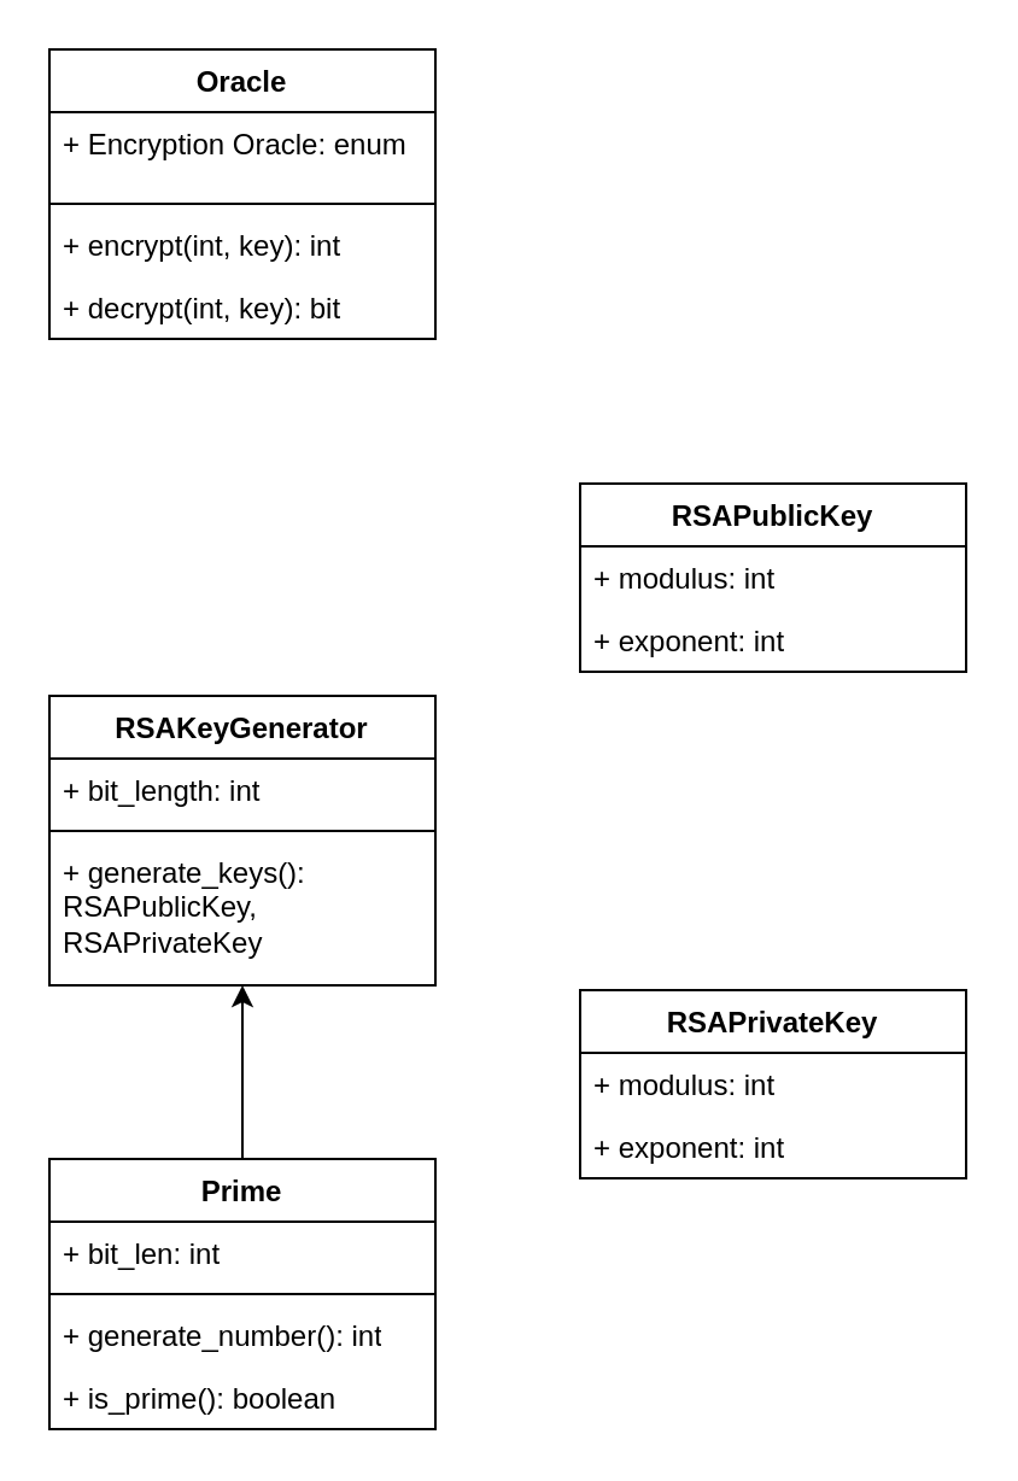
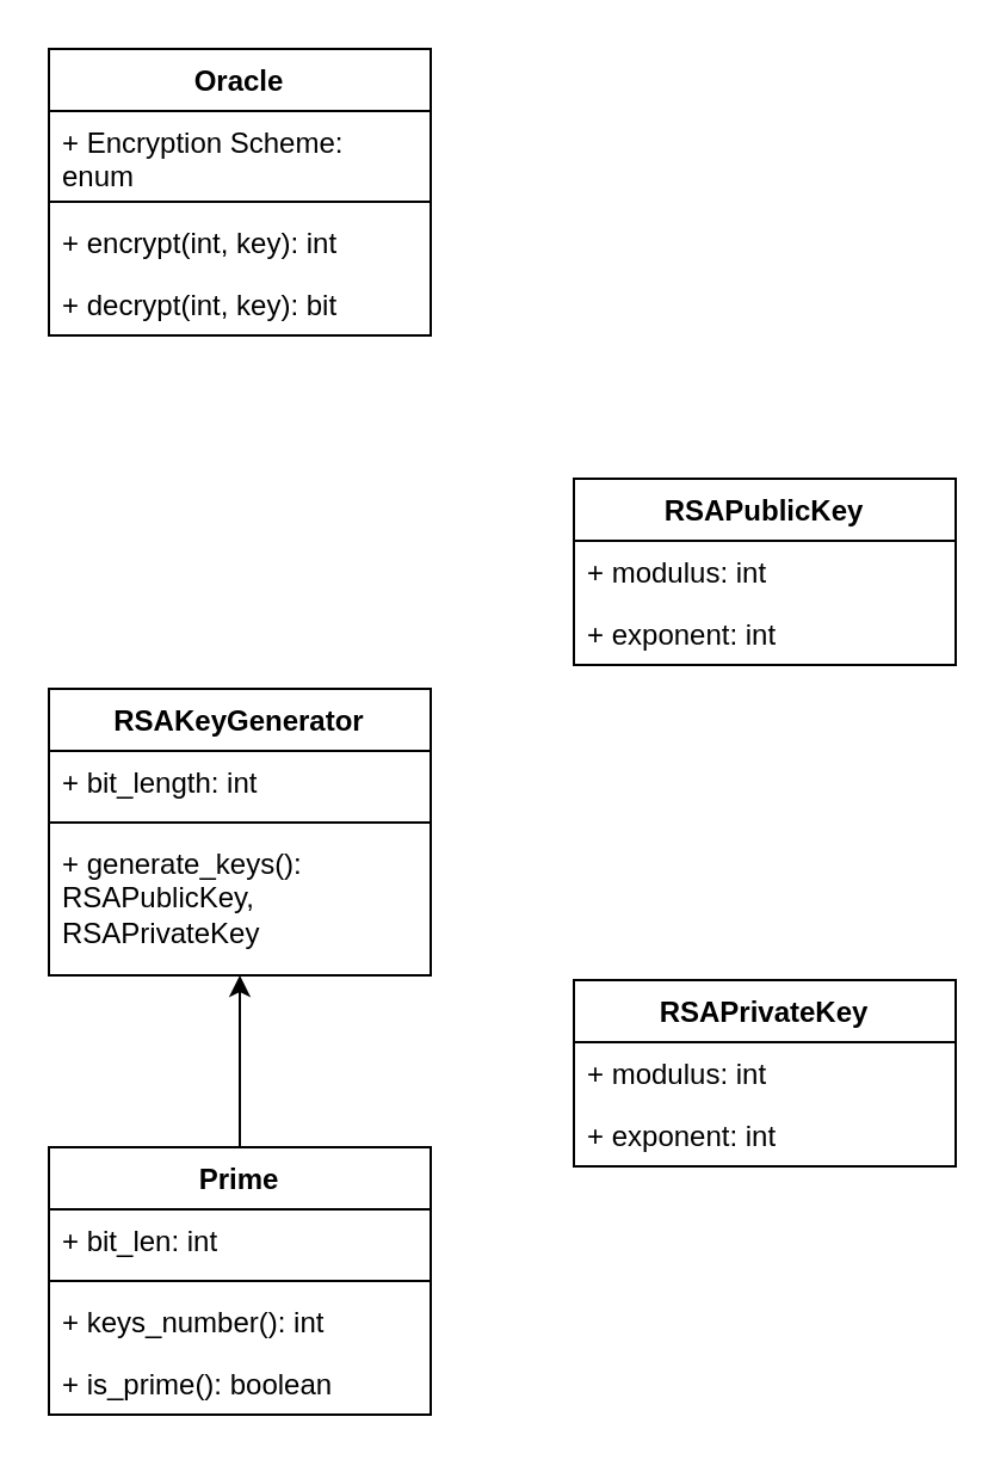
- <mxCell id="19" value="+ Encryption Oracle: enum" style="text;strokeColor=none;fillColor=none;align=left;verticalAlign=top;spacingLeft=4;spacingRight=4;overflow=hidden;rotatable=0;points=[[0,0.5],[1,0.5]];portConstraint=eastwest;whiteSpace=wrap;html=1;" vertex="1" parent="18"><mxGeometry y="26" width="160" height="34" as="geometry" /></mxCell>
+ <mxCell id="19" value="+ Encryption Scheme: enum" style="text;strokeColor=none;fillColor=none;align=left;verticalAlign=top;spacingLeft=4;spacingRight=4;overflow=hidden;rotatable=0;points=[[0,0.5],[1,0.5]];portConstraint=eastwest;whiteSpace=wrap;html=1;" vertex="1" parent="18"><mxGeometry y="26" width="160" height="34" as="geometry" /></mxCell>
- <mxCell id="6" value="&lt;div&gt;+ generate_number(): int&lt;/div&gt;" style="text;strokeColor=none;fillColor=none;align=left;verticalAlign=top;spacingLeft=4;spacingRight=4;overflow=hidden;rotatable=0;points=[[0,0.5],[1,0.5]];portConstraint=eastwest;whiteSpace=wrap;html=1;" vertex="1" parent="3"><mxGeometry y="60" width="160" height="26" as="geometry" /></mxCell>
+ <mxCell id="6" value="&lt;div&gt;+ keys_number(): int&lt;/div&gt;" style="text;strokeColor=none;fillColor=none;align=left;verticalAlign=top;spacingLeft=4;spacingRight=4;overflow=hidden;rotatable=0;points=[[0,0.5],[1,0.5]];portConstraint=eastwest;whiteSpace=wrap;html=1;" vertex="1" parent="3"><mxGeometry y="60" width="160" height="26" as="geometry" /></mxCell>
